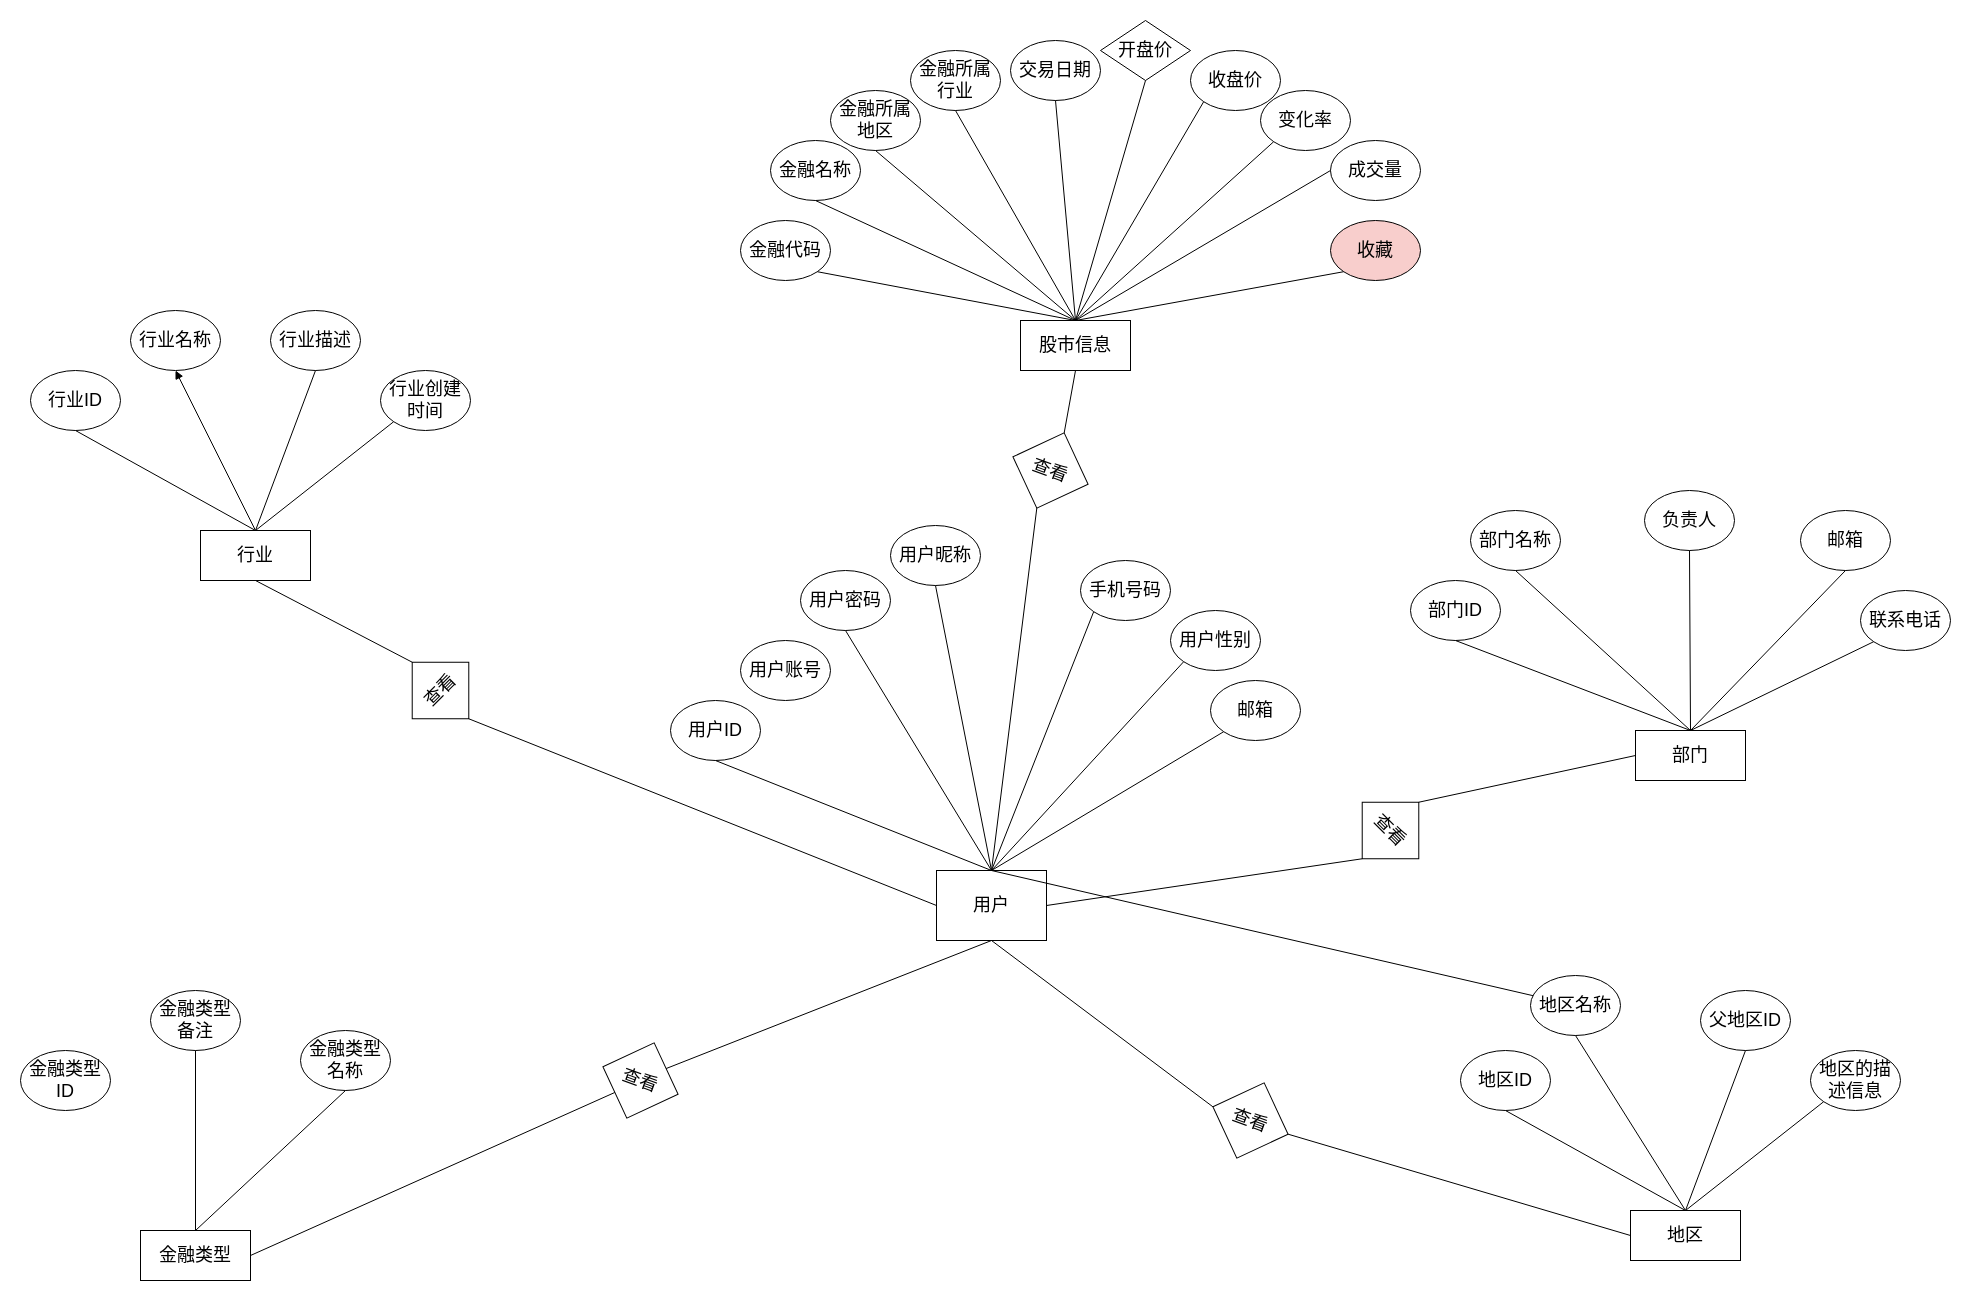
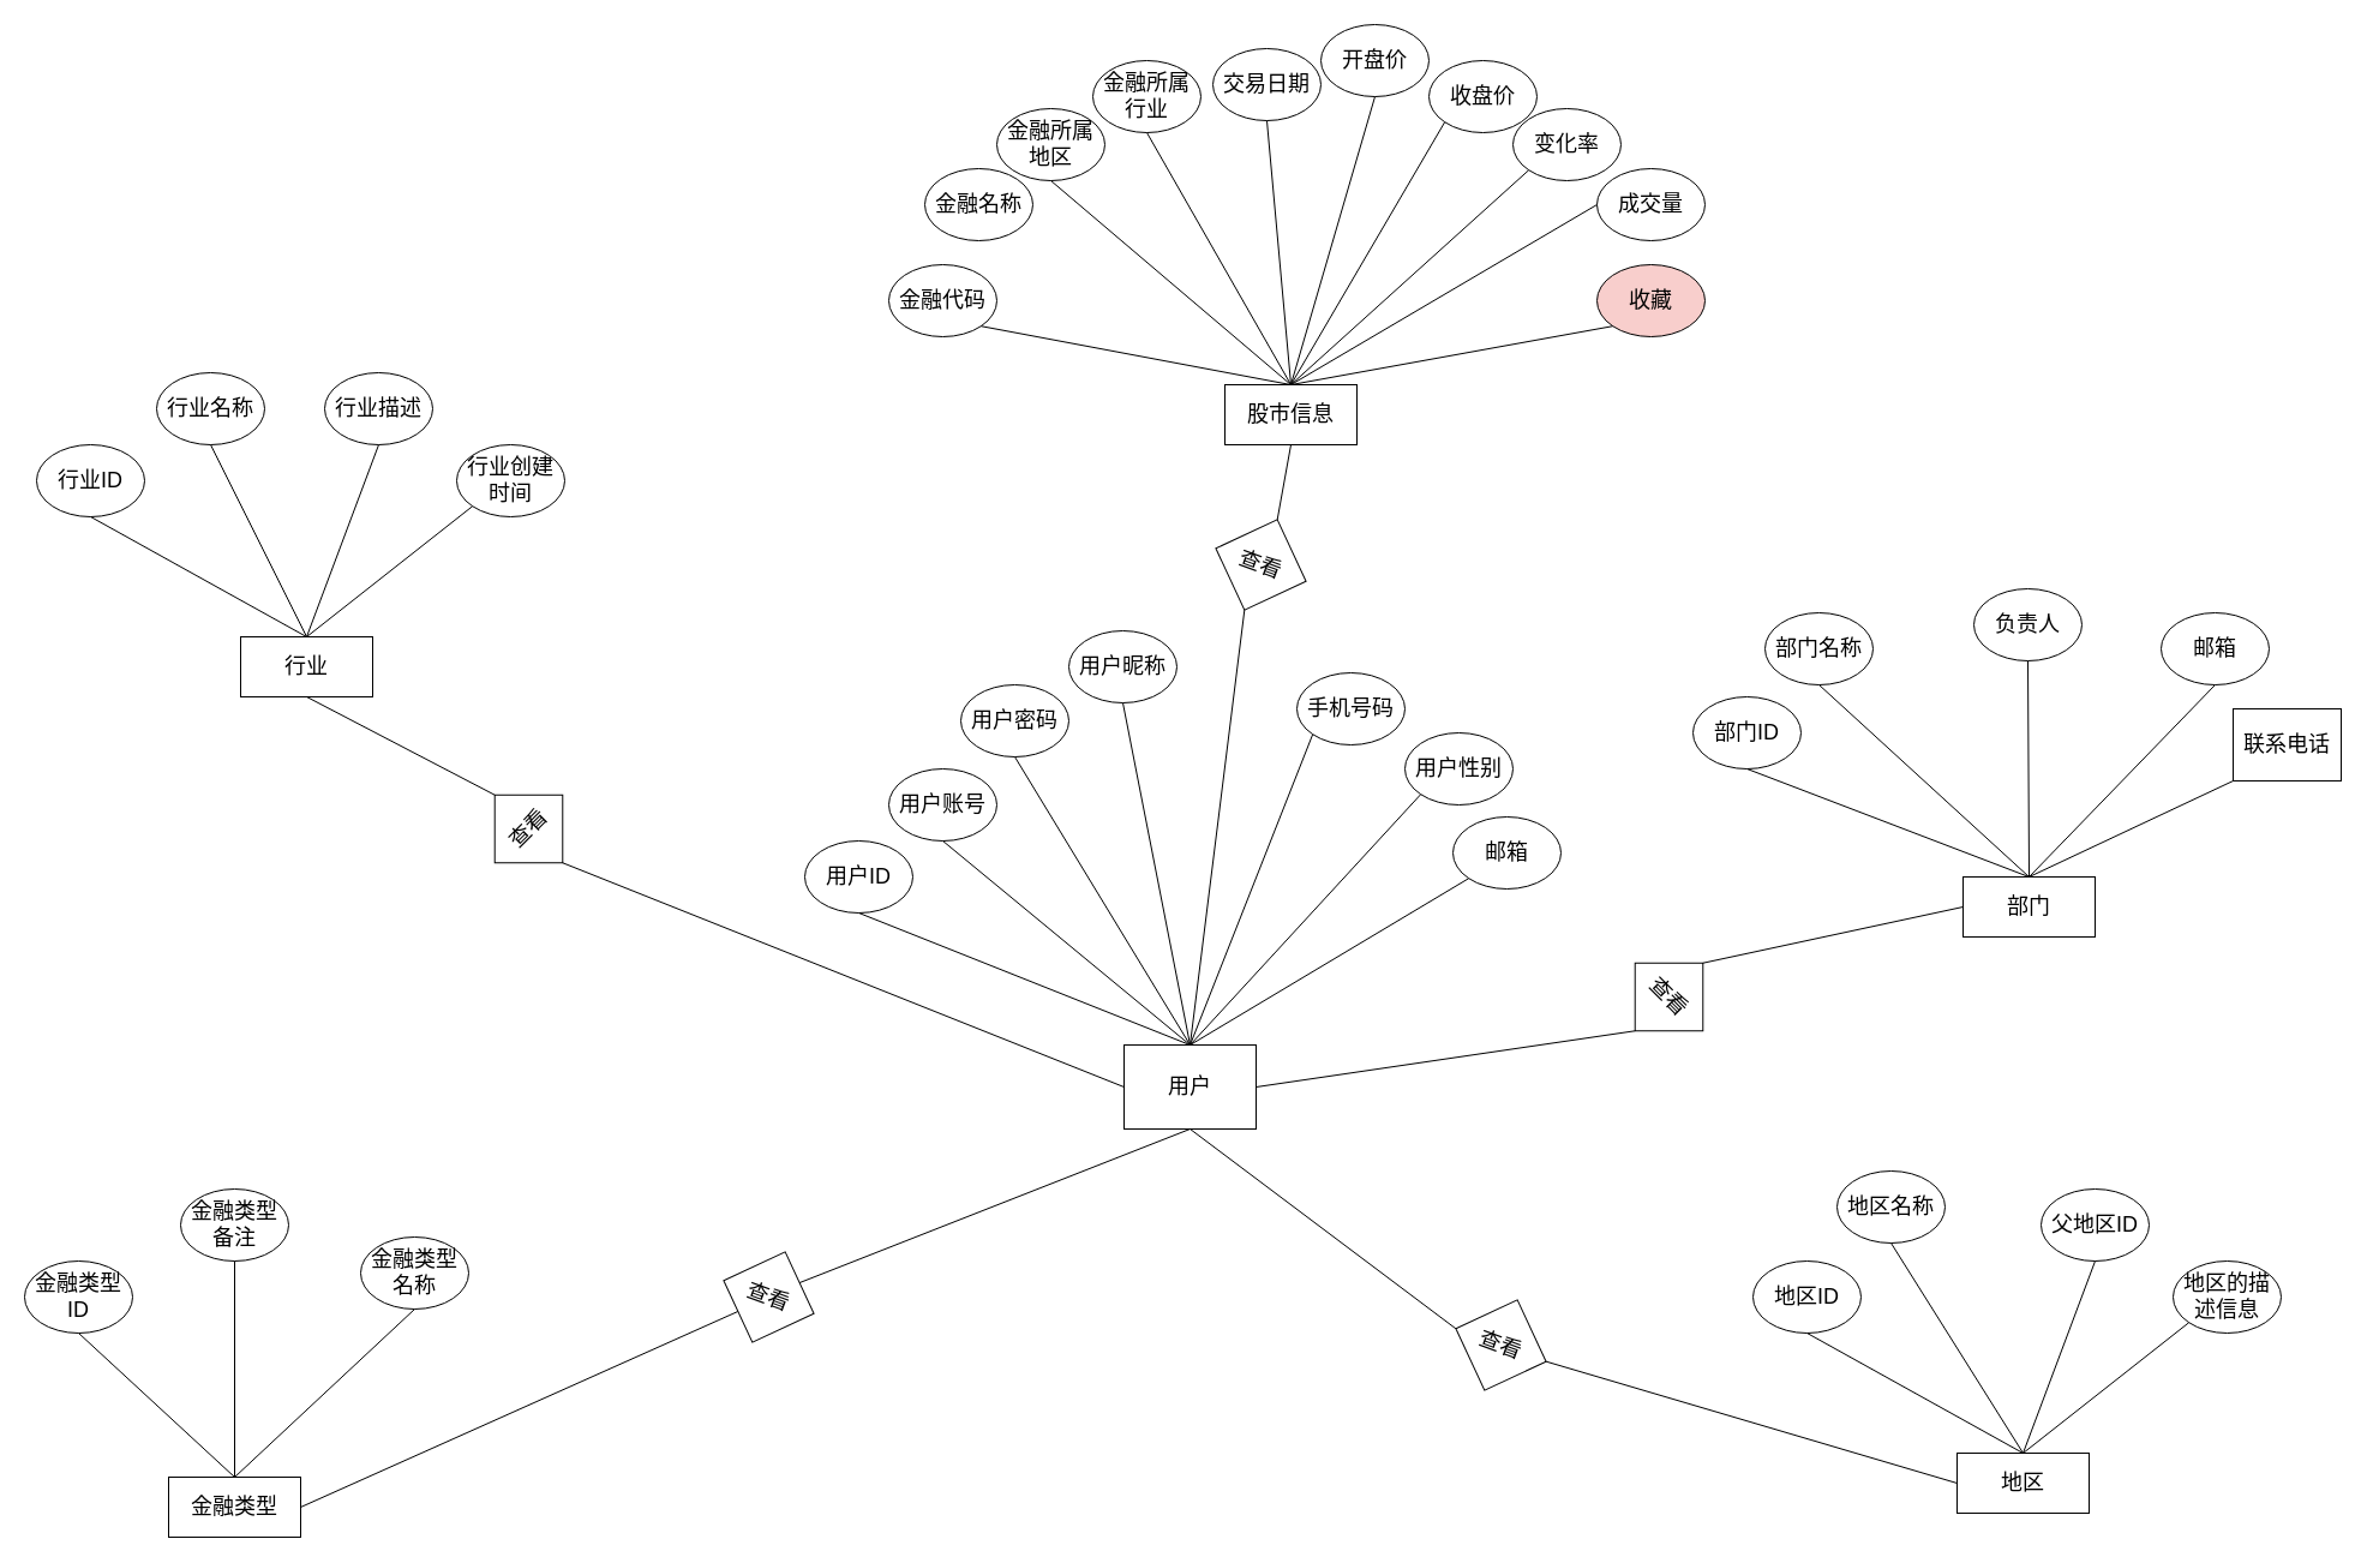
- <mxCell id="14" value="&lt;font style=&quot;font-size: 18px;&quot;&gt;开盘价&lt;/font&gt;" style="rhombus;whiteSpace=wrap;html=1;" vertex="1" parent="1"><mxGeometry y="20" width="90" height="60" as="geometry" x="1100" /></mxCell>
+ <mxCell id="14" value="&lt;font style=&quot;font-size: 18px;&quot;&gt;开盘价&lt;/font&gt;" style="ellipse;whiteSpace=wrap;html=1;" vertex="1" parent="1"><mxGeometry y="20" width="90" height="60" as="geometry" x="1100" /></mxCell>
- <mxCell id="9" value="" style="endArrow=none;html=1;rounded=0;entryX=0.5;entryY=1;entryDx=0;entryDy=0;exitX=0.5;exitY=0;exitDx=0;exitDy=0;" edge="1" parent="1" source="2" target="4"><mxGeometry width="50" height="50" relative="1" as="geometry"><mxPoint x="1085" y="330" as="sourcePoint" /><mxPoint x="897" y="201" as="targetPoint" /></mxGeometry></mxCell>
- <mxCell id="35" value="" style="endArrow=block;html=1;rounded=0;entryX=0.5;entryY=1;entryDx=0;entryDy=0;exitX=0.5;exitY=0;exitDx=0;exitDy=0;" edge="1" parent="1" source="30" target="32"><mxGeometry width="50" height="50" relative="1" as="geometry"><mxPoint x="265" y="540" as="sourcePoint" /><mxPoint x="155" y="390" as="targetPoint" /></mxGeometry></mxCell>
+ <mxCell id="35" value="" style="endArrow=none;html=1;rounded=0;entryX=0.5;entryY=1;entryDx=0;entryDy=0;exitX=0.5;exitY=0;exitDx=0;exitDy=0;" edge="1" parent="1" source="30" target="32"><mxGeometry width="50" height="50" relative="1" as="geometry"><mxPoint x="265" y="540" as="sourcePoint" /><mxPoint x="155" y="390" as="targetPoint" /></mxGeometry></mxCell>
- <mxCell id="55" value="&lt;font style=&quot;font-size: 18px;&quot;&gt;联系电话&lt;/font&gt;" style="ellipse;whiteSpace=wrap;html=1;" vertex="1" parent="1"><mxGeometry x="1860" y="590" width="90" height="60" as="geometry" /></mxCell>
+ <mxCell id="55" value="&lt;font style=&quot;font-size: 18px;&quot;&gt;联系电话&lt;/font&gt;" style="whiteSpace=wrap;html=1;rounded=0;" vertex="1" parent="1"><mxGeometry x="1860" y="590" width="90" height="60" as="geometry" /></mxCell>
- <mxCell id="64" value="" style="endArrow=none;html=1;rounded=0;exitX=0.5;exitY=0;exitDx=0;exitDy=0;" edge="1" parent="1" source="59" target="41"><mxGeometry width="50" height="50" relative="1" as="geometry"><mxPoint x="1001" y="880" as="sourcePoint" /><mxPoint x="891" y="730" as="targetPoint" /></mxGeometry></mxCell>
+ <mxCell id="64" value="" style="endArrow=none;html=1;rounded=0;entryX=0.5;entryY=1;entryDx=0;entryDy=0;exitX=0.5;exitY=0;exitDx=0;exitDy=0;" edge="1" parent="1" source="59" target="61"><mxGeometry width="50" height="50" relative="1" as="geometry"><mxPoint x="1001" y="880" as="sourcePoint" /><mxPoint x="891" y="730" as="targetPoint" /></mxGeometry></mxCell>
+ <mxCell id="27" value="" style="endArrow=none;html=1;rounded=0;entryX=0.5;entryY=1;entryDx=0;entryDy=0;exitX=0.5;exitY=0;exitDx=0;exitDy=0;" edge="1" parent="1" source="23" target="24"><mxGeometry width="50" height="50" relative="1" as="geometry"><mxPoint x="205" y="1240" as="sourcePoint" /><mxPoint x="17" y="1111" as="targetPoint" /></mxGeometry></mxCell>
